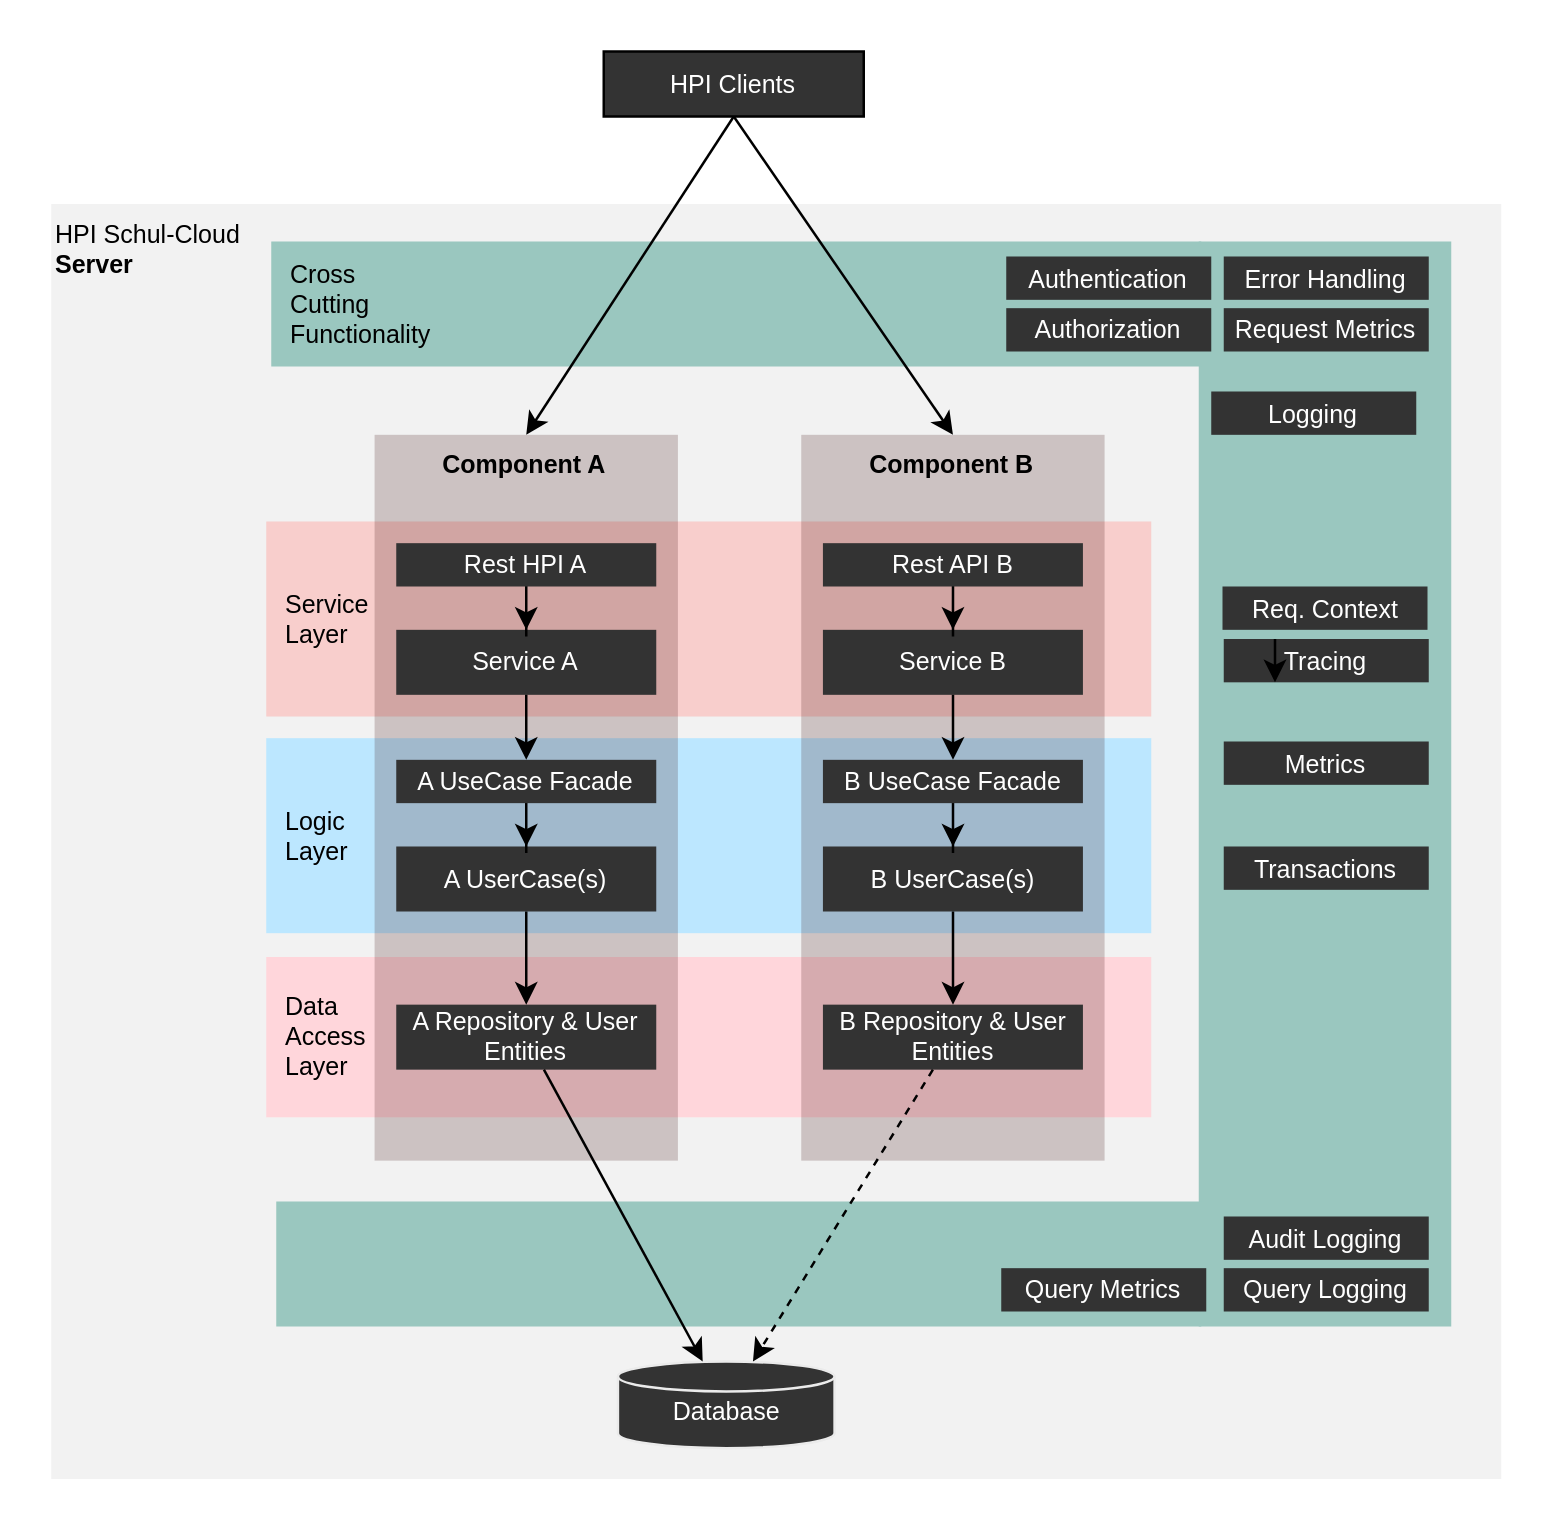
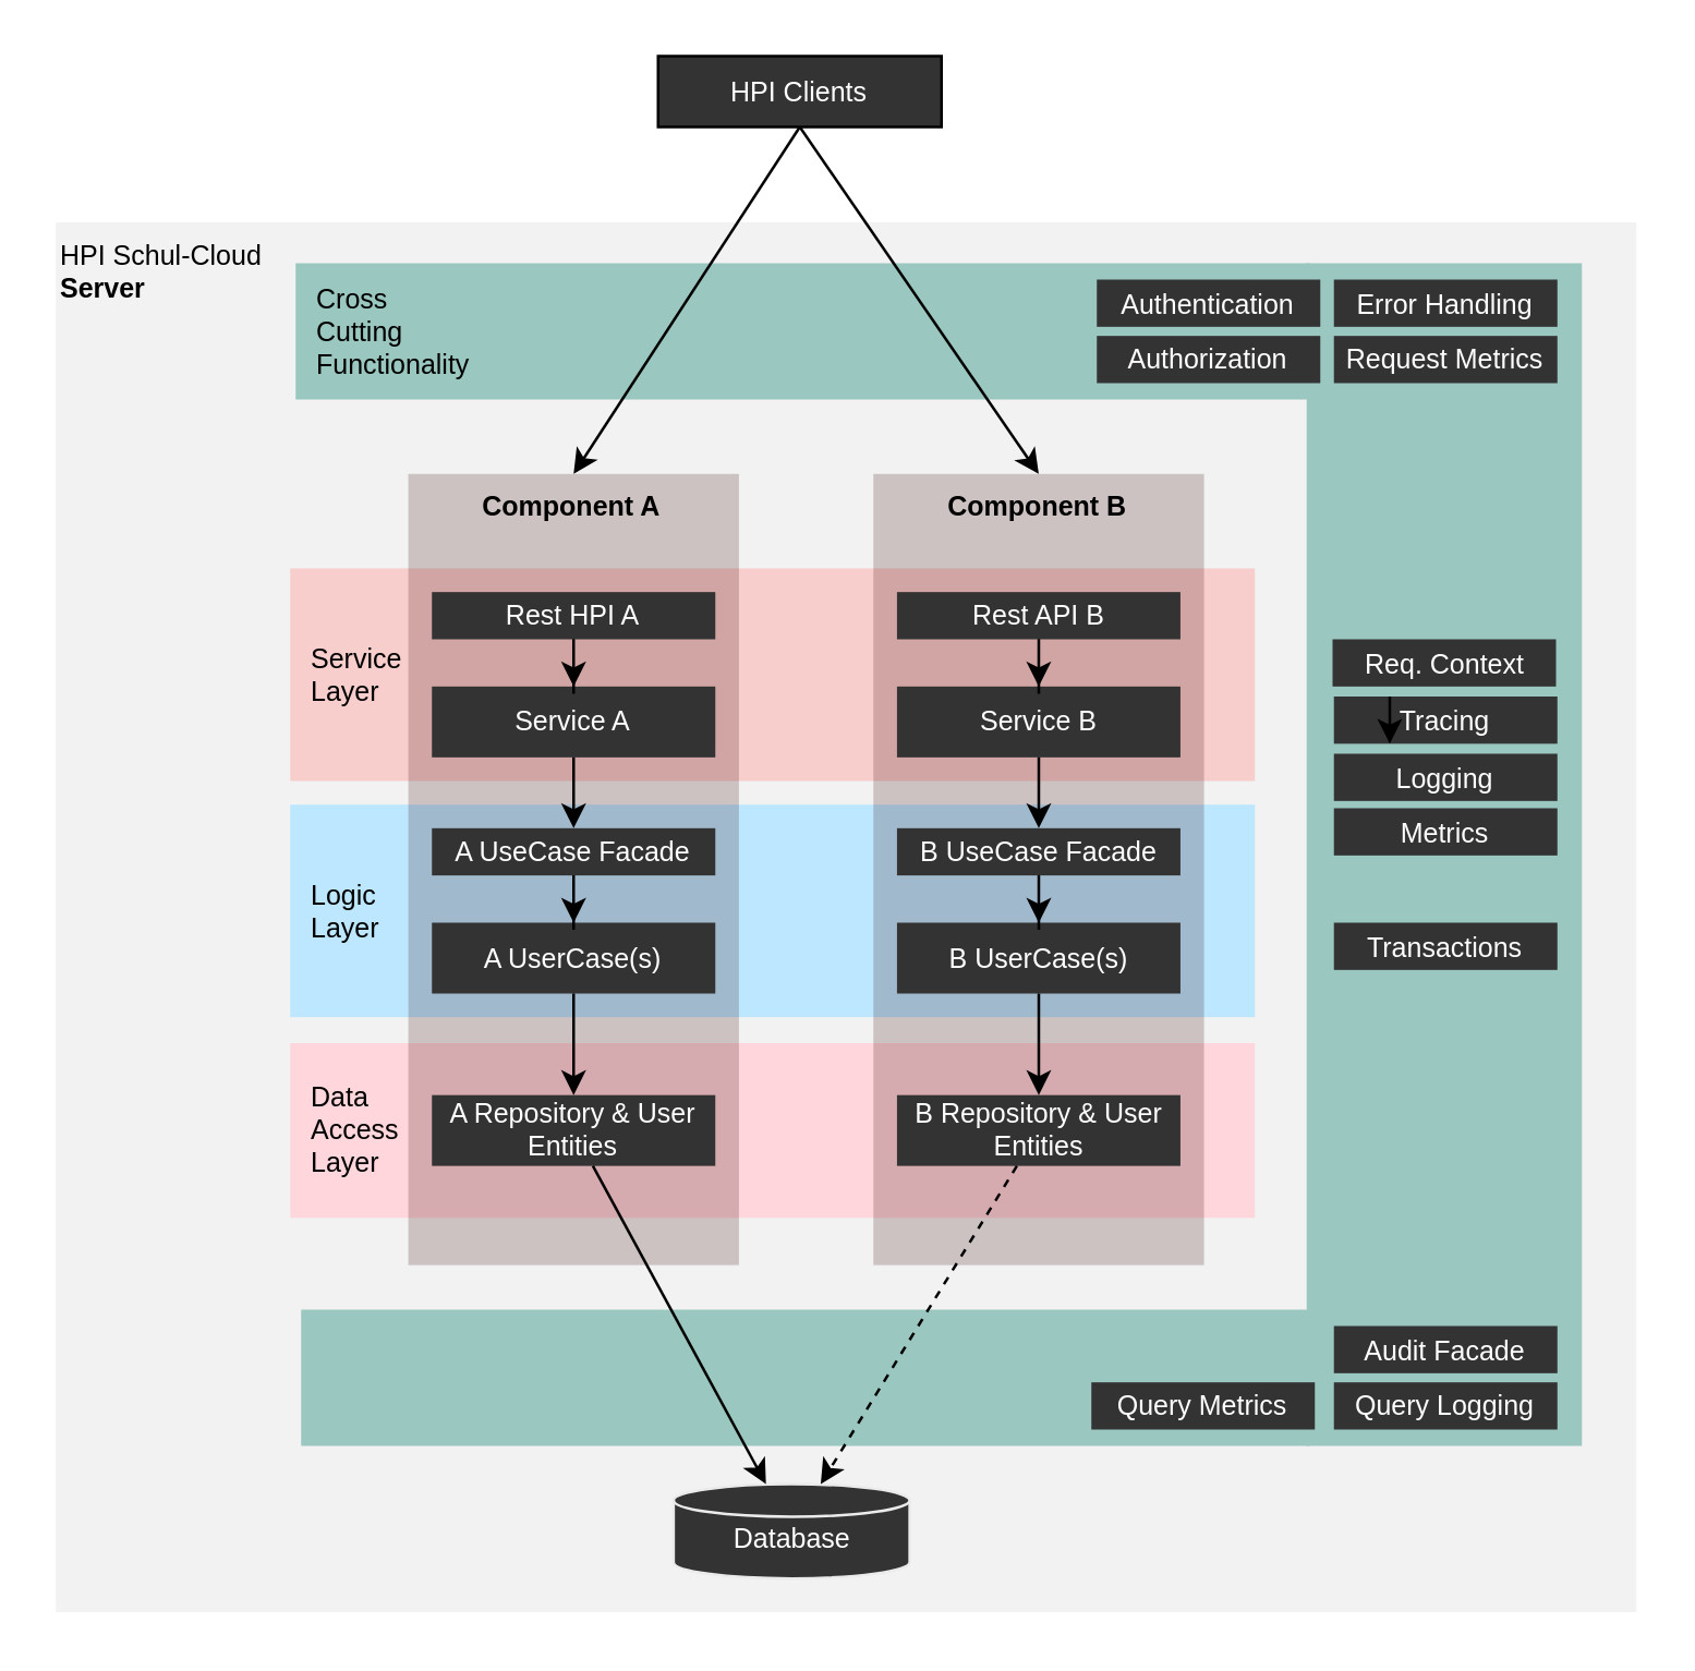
- <mxCell id="45" value="Logging" style="rounded=0;whiteSpace=wrap;html=1;align=center;fillColor=#333333;fontColor=#FFFFFF;fontSize=10;strokeColor=none;" parent="1" vertex="1"><mxGeometry x="484" y="156" width="82" height="17.333" as="geometry" /></mxCell>
+ <mxCell id="45" value="Logging" style="rounded=0;whiteSpace=wrap;html=1;align=center;fillColor=#333333;fontColor=#FFFFFF;fontSize=10;strokeColor=none;" parent="1" vertex="1"><mxGeometry x="489" y="276" width="82" height="17.333" as="geometry" /></mxCell>
- <mxCell id="42" value="Audit Logging" style="rounded=0;whiteSpace=wrap;html=1;align=center;fillColor=#333333;fontColor=#FFFFFF;fontSize=10;strokeColor=none;" parent="1" vertex="1"><mxGeometry x="489" y="485.996" width="82" height="17.333" as="geometry" /></mxCell>
+ <mxCell id="42" value="Audit Facade" style="rounded=0;whiteSpace=wrap;html=1;align=center;fillColor=#333333;fontColor=#FFFFFF;fontSize=10;strokeColor=none;" parent="1" vertex="1"><mxGeometry x="489" y="485.996" width="82" height="17.333" as="geometry" /></mxCell>
